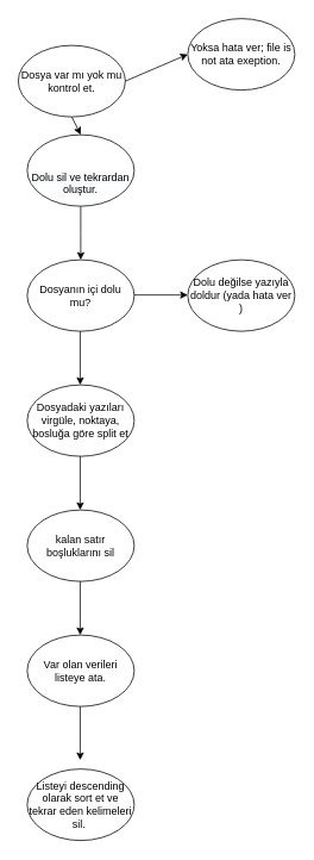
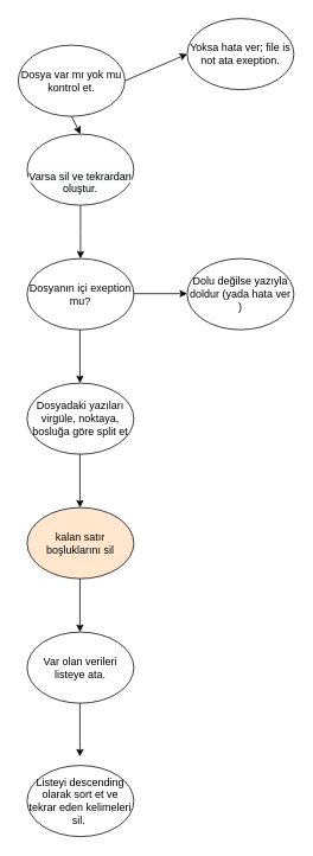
- <mxCell id="7" value="&lt;span style=&quot;color: rgb(0 , 0 , 0) ; font-family: &amp;#34;helvetica&amp;#34; ; font-size: 12px ; font-style: normal ; font-weight: 400 ; letter-spacing: normal ; text-align: center ; text-indent: 0px ; text-transform: none ; word-spacing: 0px ; background-color: rgb(248 , 249 , 250) ; display: inline ; float: none&quot;&gt;&lt;br&gt;&lt;br&gt;Dolu sil ve tekrardan oluştur.&lt;/span&gt;&lt;br&gt;" style="ellipse;whiteSpace=wrap;html=1;" vertex="1" parent="1"><mxGeometry x="30" y="150" width="120" height="80" as="geometry" /></mxCell>
+ <mxCell id="7" value="&lt;span style=&quot;color: rgb(0 , 0 , 0) ; font-family: &amp;#34;helvetica&amp;#34; ; font-size: 12px ; font-style: normal ; font-weight: 400 ; letter-spacing: normal ; text-align: center ; text-indent: 0px ; text-transform: none ; word-spacing: 0px ; background-color: rgb(248 , 249 , 250) ; display: inline ; float: none&quot;&gt;&lt;br&gt;&lt;br&gt;Varsa sil ve tekrardan oluştur.&lt;/span&gt;&lt;br&gt;" style="ellipse;whiteSpace=wrap;html=1;" vertex="1" parent="1"><mxGeometry x="30" y="150" width="120" height="80" as="geometry" /></mxCell>
- <mxCell id="9" value="Dosyanın içi dolu mu?" style="ellipse;whiteSpace=wrap;html=1;" vertex="1" parent="1"><mxGeometry x="30" y="290" width="120" height="80" as="geometry" /></mxCell>
+ <mxCell id="9" value="Dosyanın içi exeption mu?" style="ellipse;whiteSpace=wrap;html=1;" vertex="1" parent="1"><mxGeometry x="30" y="290" width="120" height="80" as="geometry" /></mxCell>
- <mxCell id="14" value="kalan satır boşluklarını sil" style="ellipse;whiteSpace=wrap;html=1;" vertex="1" parent="1"><mxGeometry x="30" y="570" width="120" height="80" as="geometry" /></mxCell>
+ <mxCell id="14" value="kalan satır boşluklarını sil" style="ellipse;whiteSpace=wrap;html=1;fillColor=#ffe6cc;" vertex="1" parent="1"><mxGeometry x="30" y="570" width="120" height="80" as="geometry" /></mxCell>
